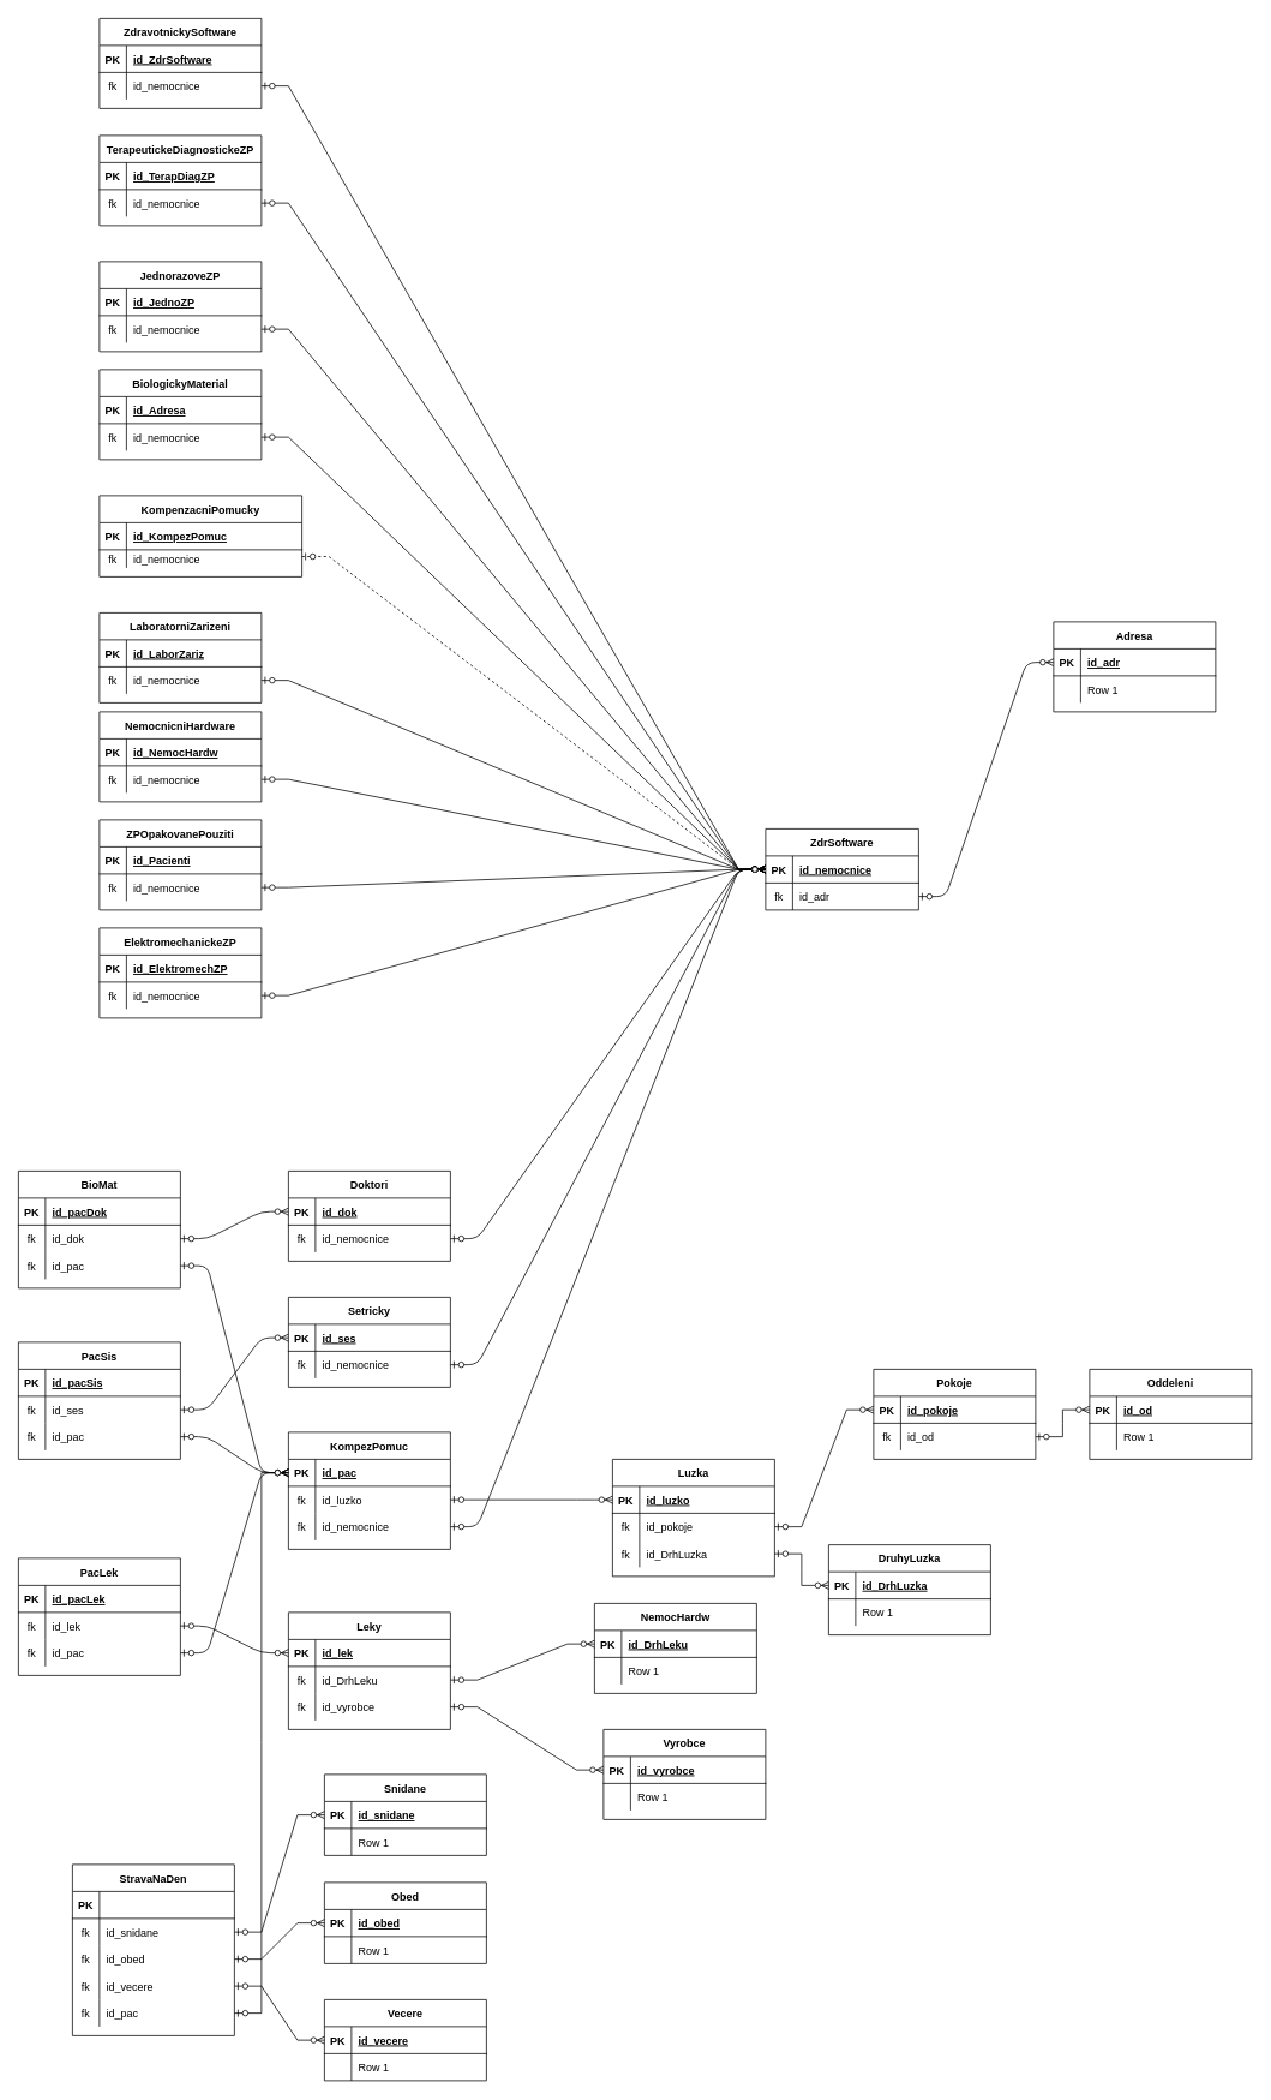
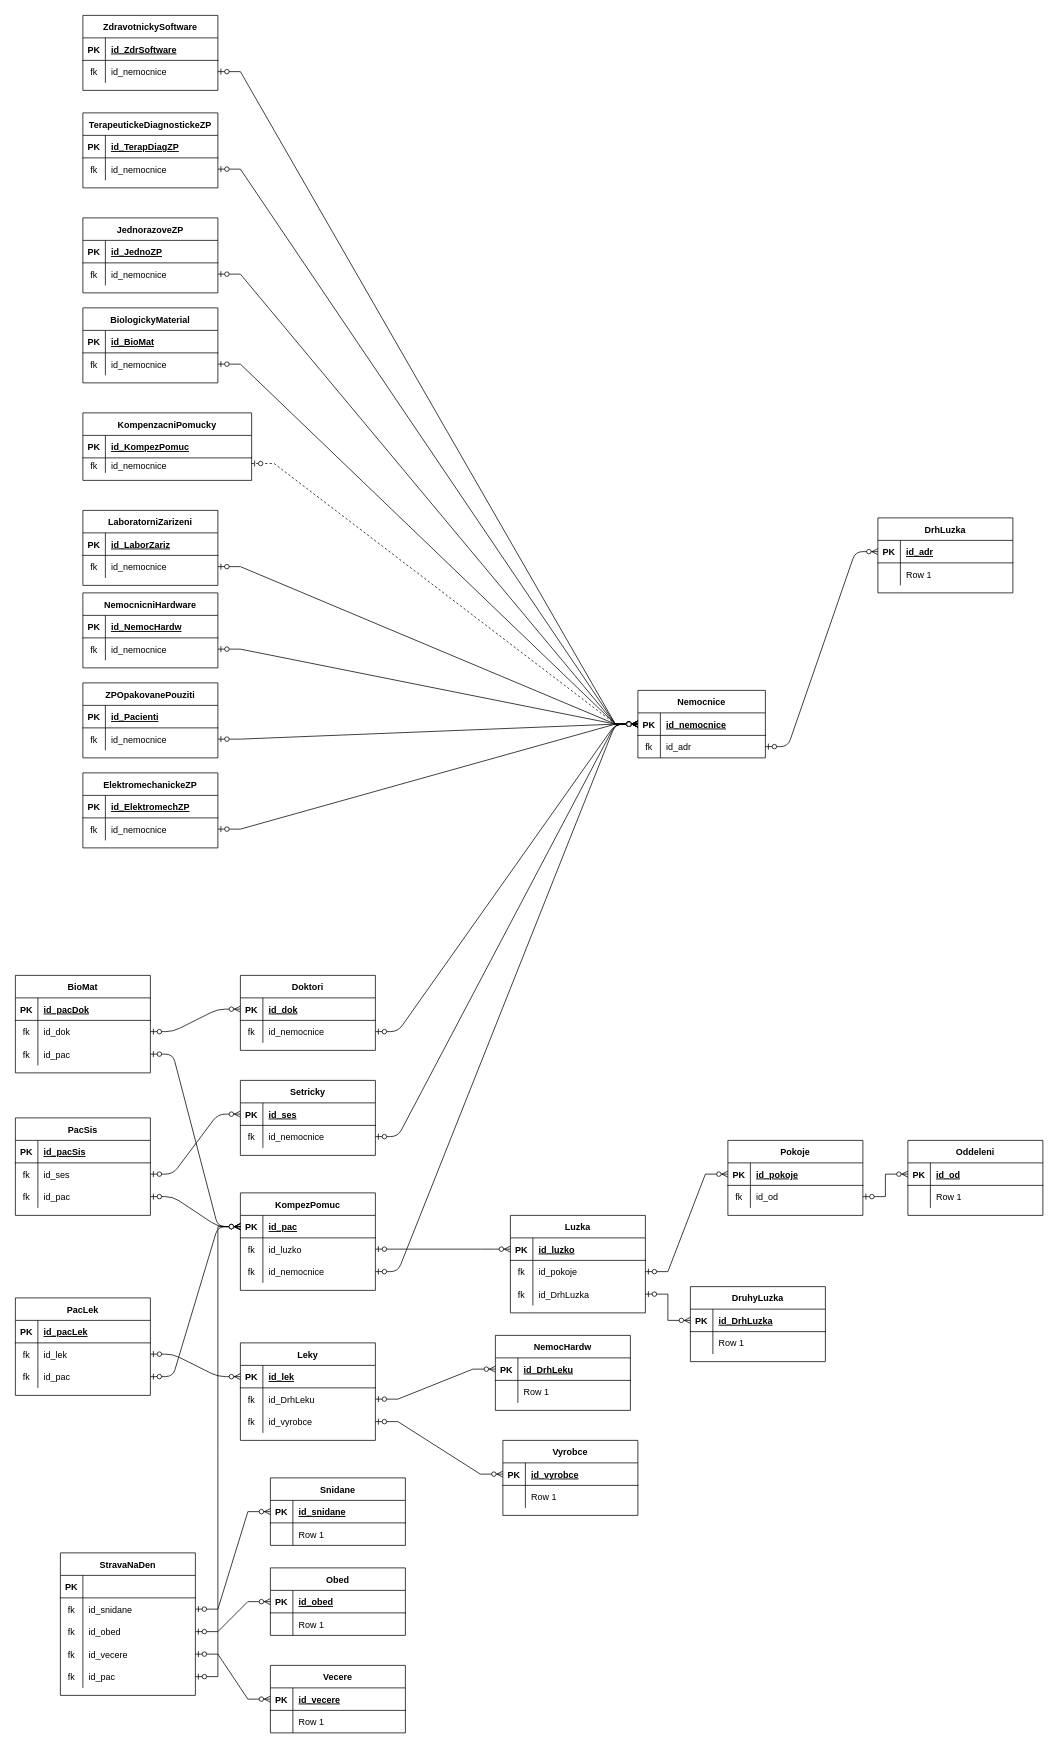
- <mxCell id="216" value="id_Adresa" style="shape=partialRectangle;connectable=0;fillColor=none;top=0;left=0;bottom=0;right=0;align=left;spacingLeft=6;fontStyle=5;overflow=hidden;" parent="214" vertex="1"><mxGeometry x="30" width="150" height="30" as="geometry"><mxRectangle width="150" height="30" as="alternateBounds" /></mxGeometry></mxCell>
+ <mxCell id="216" value="id_BioMat" style="shape=partialRectangle;connectable=0;fillColor=none;top=0;left=0;bottom=0;right=0;align=left;spacingLeft=6;fontStyle=5;overflow=hidden;" parent="214" vertex="1"><mxGeometry x="30" width="150" height="30" as="geometry"><mxRectangle width="150" height="30" as="alternateBounds" /></mxGeometry></mxCell>
- <mxCell id="72" value="Adresa" style="shape=table;startSize=30;container=1;collapsible=1;childLayout=tableLayout;fixedRows=1;rowLines=0;fontStyle=1;align=center;resizeLast=1;" parent="1" vertex="1"><mxGeometry x="1170" y="690" width="180" height="100" as="geometry" /></mxCell>
+ <mxCell id="72" value="DrhLuzka" style="shape=table;startSize=30;container=1;collapsible=1;childLayout=tableLayout;fixedRows=1;rowLines=0;fontStyle=1;align=center;resizeLast=1;" parent="1" vertex="1"><mxGeometry x="1170" y="690" width="180" height="100" as="geometry" /></mxCell>
- <mxCell id="2" value="ZdrSoftware" style="shape=table;startSize=30;container=1;collapsible=1;childLayout=tableLayout;fixedRows=1;rowLines=0;fontStyle=1;align=center;resizeLast=1;" parent="1" vertex="1"><mxGeometry x="850" y="920" width="170" height="90" as="geometry" /></mxCell>
+ <mxCell id="2" value="Nemocnice" style="shape=table;startSize=30;container=1;collapsible=1;childLayout=tableLayout;fixedRows=1;rowLines=0;fontStyle=1;align=center;resizeLast=1;" parent="1" vertex="1"><mxGeometry x="850" y="920" width="170" height="90" as="geometry" /></mxCell>
